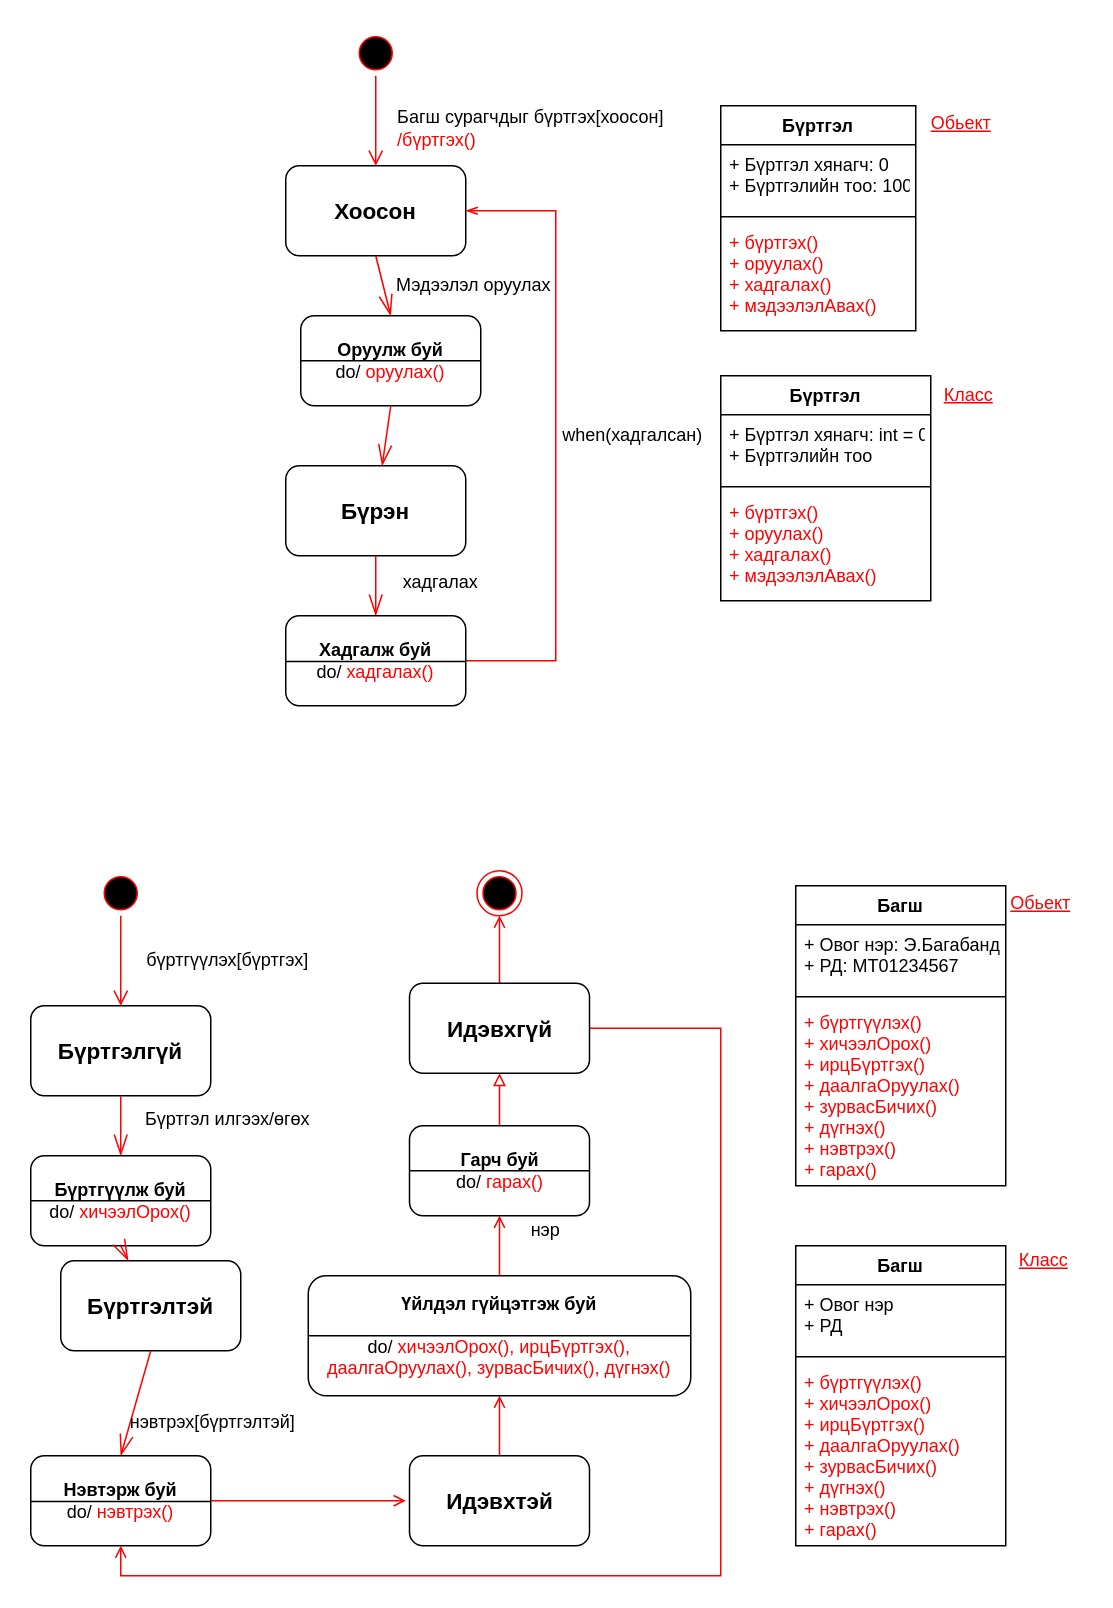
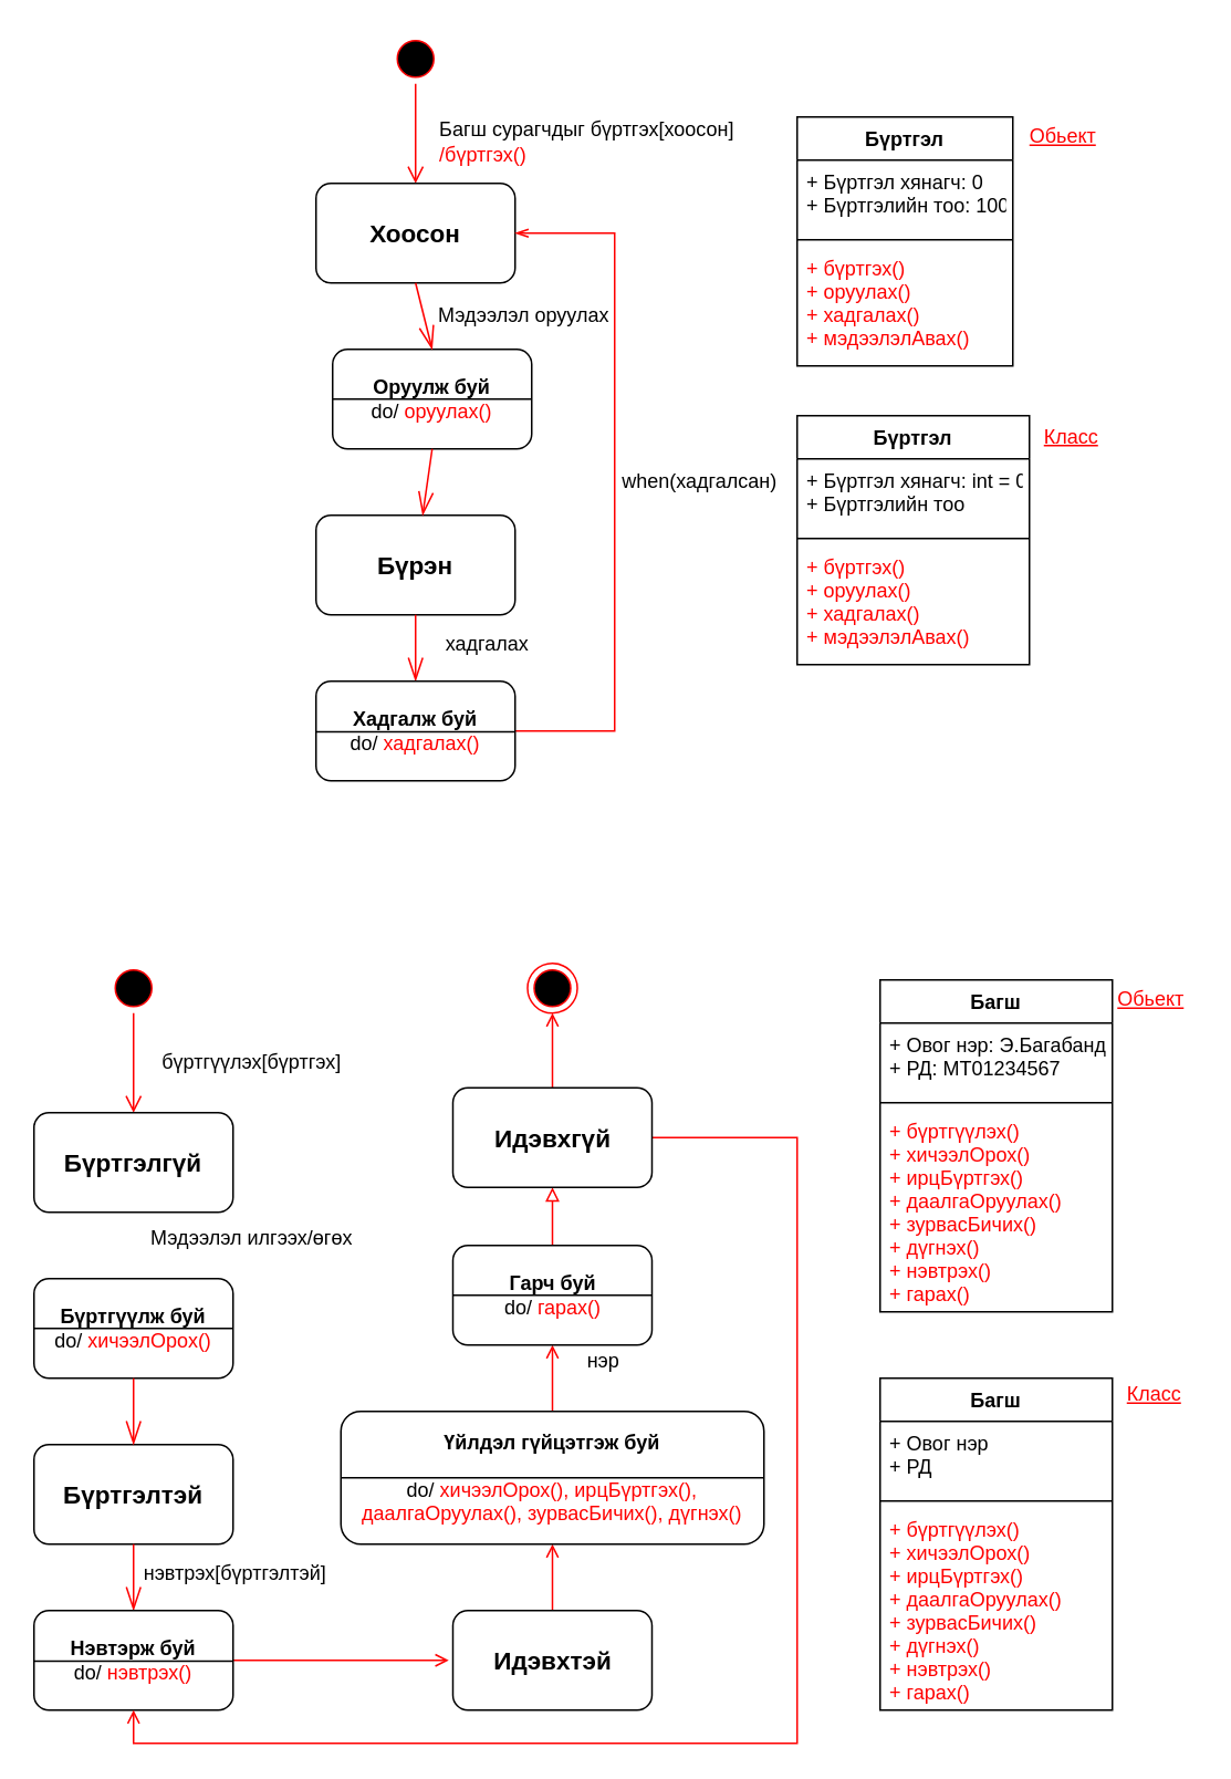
- <mxCell id="33" value="Бүртгэл илгээх/өгөх" style="text;html=1;align=center;verticalAlign=middle;resizable=0;points=[];autosize=1;" vertex="1" parent="1"><mxGeometry x="86" y="736" width="130" height="20" as="geometry" /></mxCell>
+ <mxCell id="33" value="Мэдээлэл илгээх/өгөх" style="text;html=1;align=center;verticalAlign=middle;resizable=0;points=[];autosize=1;" vertex="1" parent="1"><mxGeometry x="86" y="736" width="130" height="20" as="geometry" /></mxCell>
- <mxCell id="32" value="" style="endArrow=openThin;endFill=0;endSize=12;html=1;entryX=0.5;entryY=0;entryDx=0;entryDy=0;exitX=0.5;exitY=1;exitDx=0;exitDy=0;fillColor=#a20025;strokeColor=#FF0000;" edge="1" parent="1" source="30" target="31"><mxGeometry width="160" relative="1" as="geometry"><mxPoint x="45" y="740" as="sourcePoint" /><mxPoint x="205" y="740" as="targetPoint" /></mxGeometry></mxCell>
- <mxCell id="35" value="&lt;span style=&quot;font-size: 15px&quot;&gt;&lt;b&gt;Бүртгэлтэй&lt;/b&gt;&lt;/span&gt;" style="rounded=1;whiteSpace=wrap;html=1;" vertex="1" parent="1"><mxGeometry x="40" y="840" width="120" height="60" as="geometry" /></mxCell>
+ <mxCell id="35" value="&lt;span style=&quot;font-size: 15px&quot;&gt;&lt;b&gt;Бүртгэлтэй&lt;/b&gt;&lt;/span&gt;" style="rounded=1;whiteSpace=wrap;html=1;" vertex="1" parent="1"><mxGeometry x="20" y="870" width="120" height="60" as="geometry" /></mxCell>
